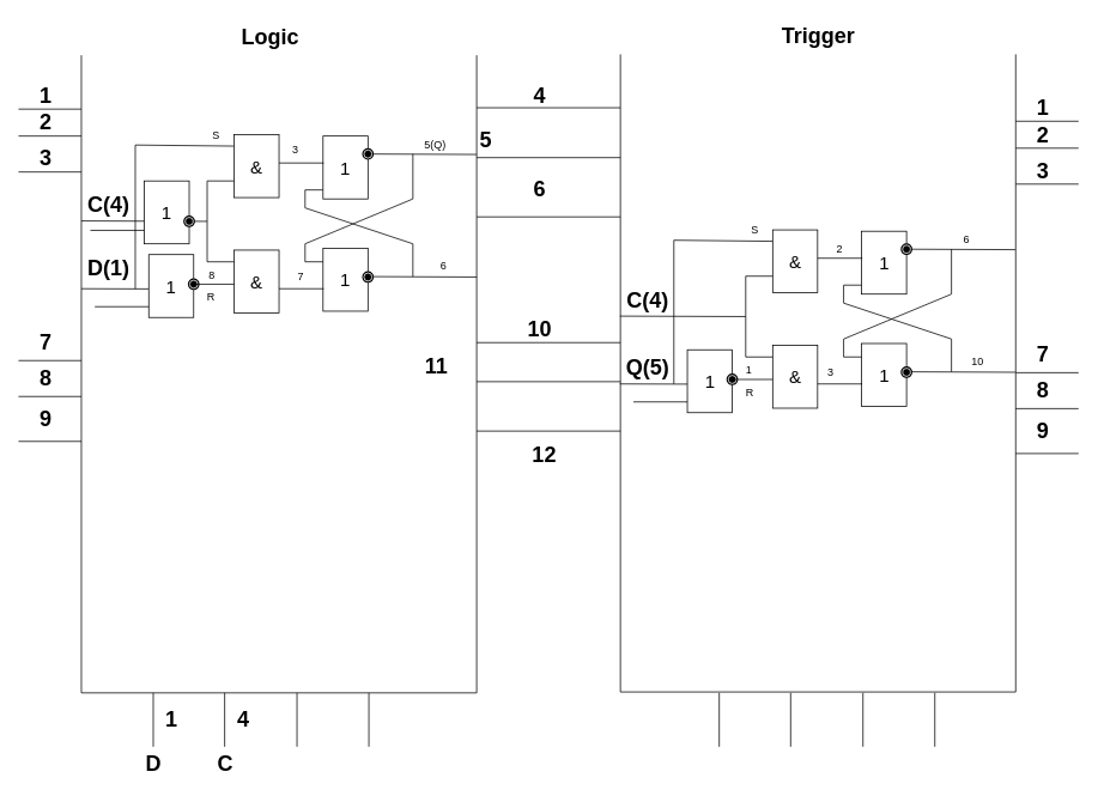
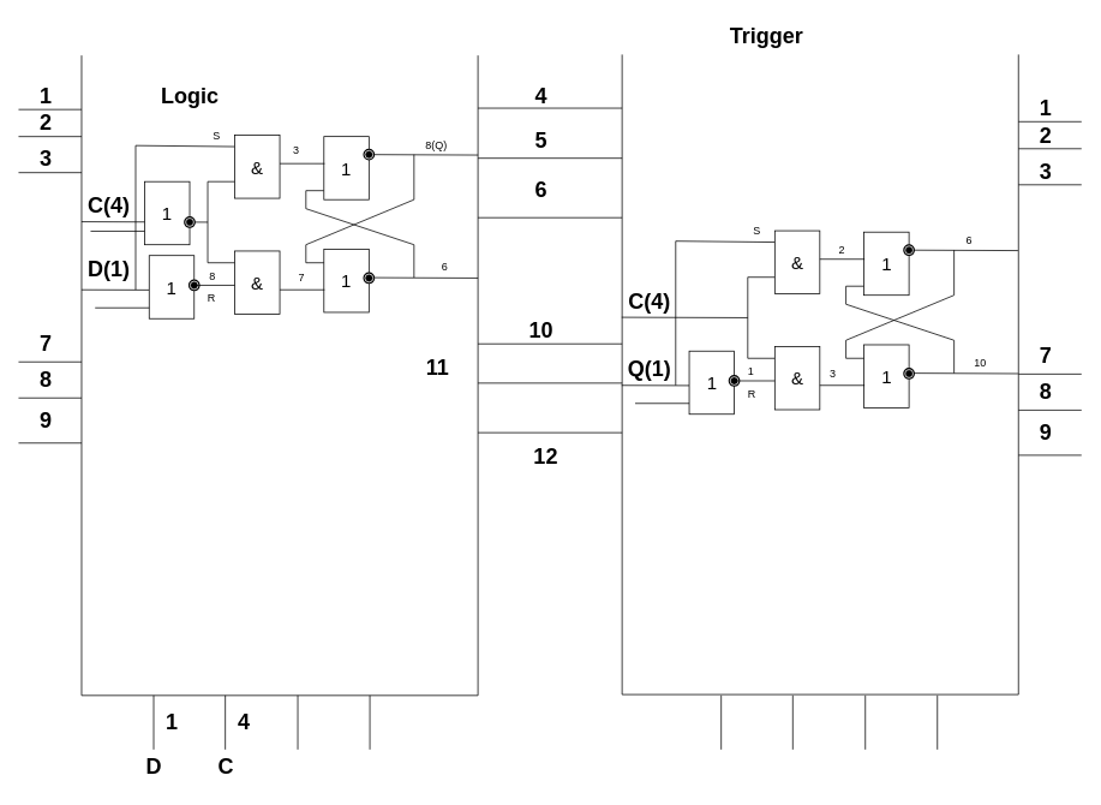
- <mxCell id="9" value="Trigger" style="text;strokeColor=none;fillColor=none;html=1;fontSize=24;fontStyle=1;verticalAlign=middle;align=center;" parent="1" vertex="1"><mxGeometry x="859.5" y="20" width="100" height="40" as="geometry" /></mxCell>
+ <mxCell id="9" value="Trigger" style="text;strokeColor=none;fillColor=none;html=1;fontSize=24;fontStyle=1;verticalAlign=middle;align=center;" parent="1" vertex="1"><mxGeometry x="799.5" y="20" width="100" height="40" as="geometry" /></mxCell>
- <mxCell id="5" value="Logic" style="text;strokeColor=none;fillColor=none;html=1;fontSize=24;fontStyle=1;verticalAlign=middle;align=center;" parent="1" vertex="1"><mxGeometry x="250" y="21" width="100" height="40" as="geometry" /></mxCell>
+ <mxCell id="5" value="Logic" style="text;strokeColor=none;fillColor=none;html=1;fontSize=24;fontStyle=1;verticalAlign=middle;align=center;" parent="1" vertex="1"><mxGeometry x="160" y="86" width="100" height="40" as="geometry" /></mxCell>
- <mxCell id="33" value="5" style="text;strokeColor=none;fillColor=none;html=1;fontSize=24;fontStyle=1;verticalAlign=middle;align=center;" parent="1" vertex="1"><mxGeometry x="530" y="141" width="20" height="30" as="geometry" /></mxCell>
+ <mxCell id="33" value="5" style="text;strokeColor=none;fillColor=none;html=1;fontSize=24;fontStyle=1;verticalAlign=middle;align=center;" parent="1" vertex="1"><mxGeometry x="590" y="141" width="20" height="30" as="geometry" /></mxCell>
- <mxCell id="91" value="5(Q)" style="text;html=1;resizable=0;points=[];autosize=1;align=left;verticalAlign=top;spacingTop=-4;" parent="1" vertex="1"><mxGeometry x="470" y="151" width="40" height="20" as="geometry" /></mxCell>
+ <mxCell id="91" value="8(Q)" style="text;html=1;resizable=0;points=[];autosize=1;align=left;verticalAlign=top;spacingTop=-4;" parent="1" vertex="1"><mxGeometry x="470" y="151" width="40" height="20" as="geometry" /></mxCell>
- <mxCell id="100" value="Q(5)" style="text;strokeColor=none;fillColor=none;html=1;fontSize=24;fontStyle=1;verticalAlign=middle;align=center;" vertex="1" parent="1"><mxGeometry x="699.5" y="389" width="40" height="40" as="geometry" /></mxCell>
+ <mxCell id="100" value="Q(1)" style="text;strokeColor=none;fillColor=none;html=1;fontSize=24;fontStyle=1;verticalAlign=middle;align=center;" vertex="1" parent="1"><mxGeometry x="699.5" y="389" width="40" height="40" as="geometry" /></mxCell>
